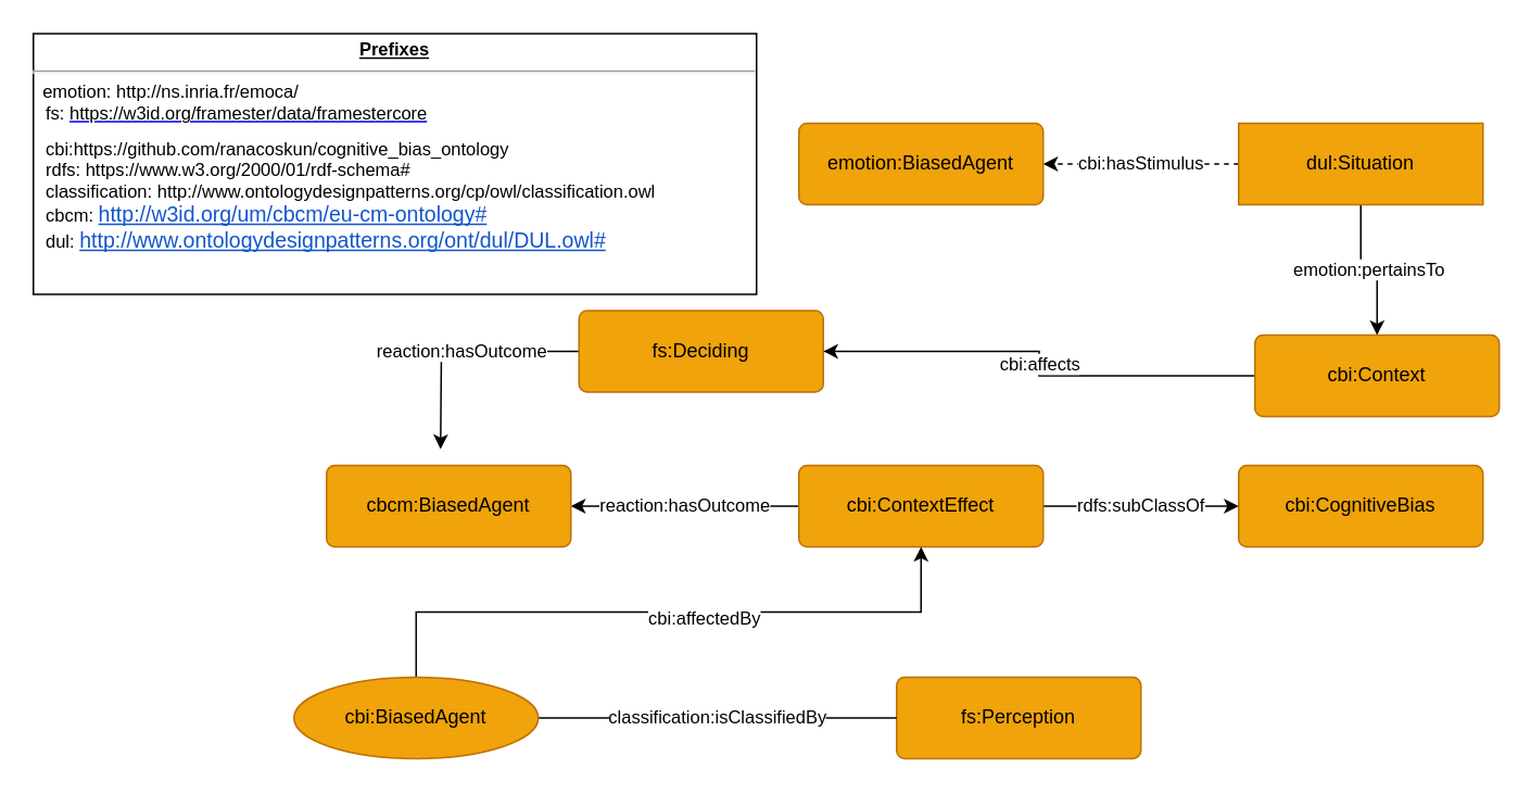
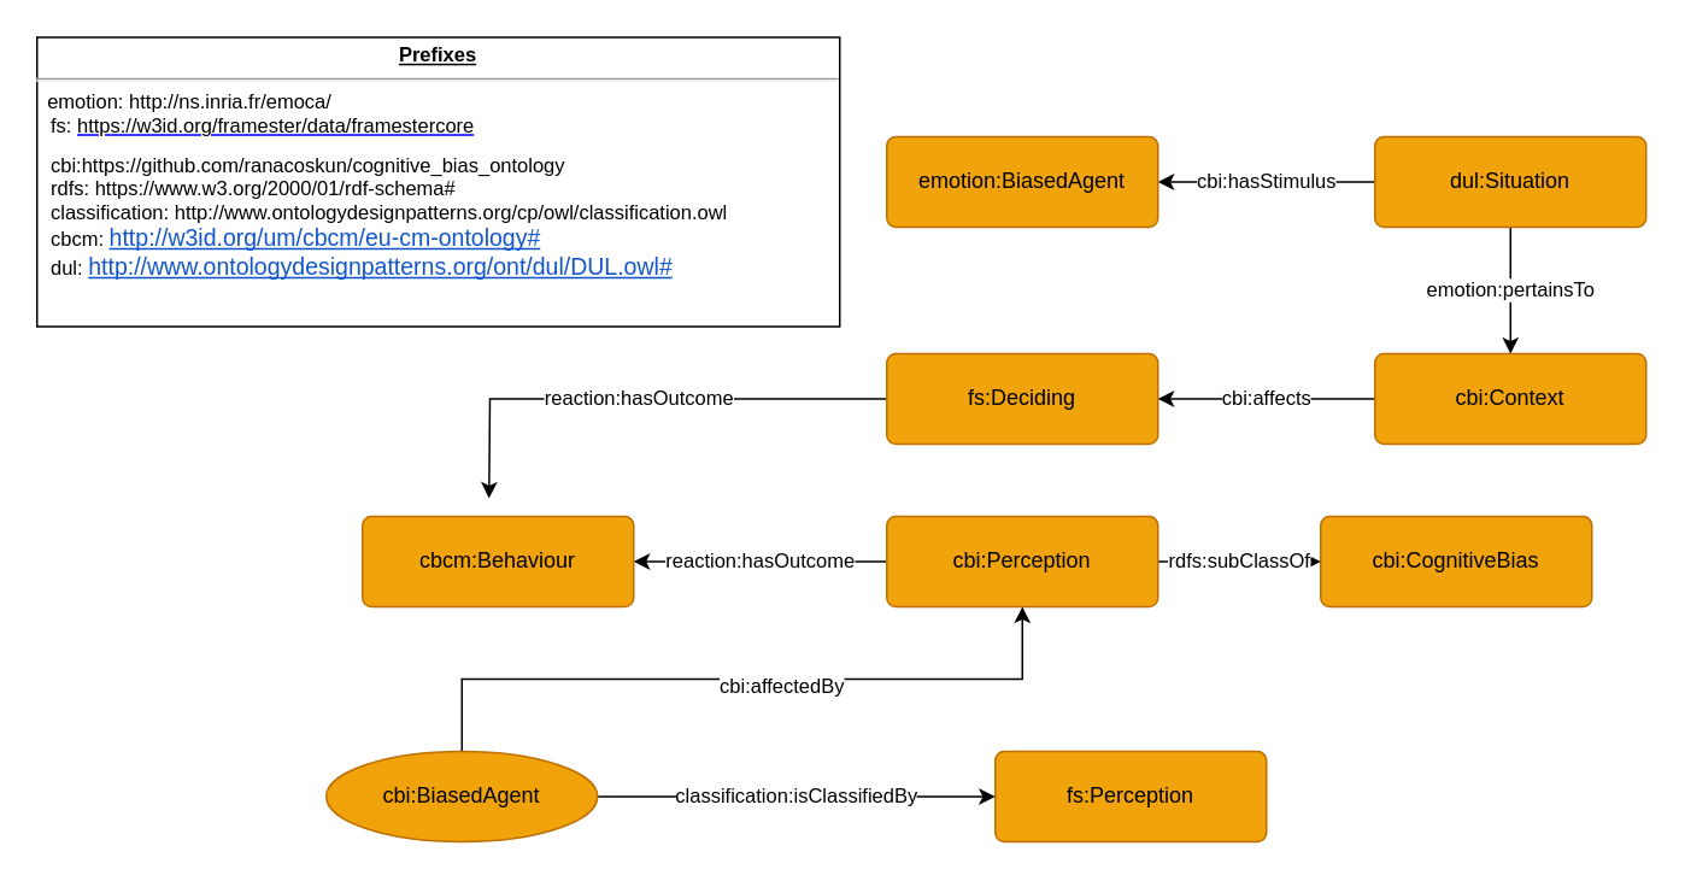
- <mxCell id="11" value="cbi:hasStimulus" style="edgeStyle=orthogonalEdgeStyle;rounded=0;orthogonalLoop=1;jettySize=auto;html=1;exitX=0;exitY=0.5;exitDx=0;exitDy=0;entryX=1;entryY=0.5;entryDx=0;entryDy=0;dashed=1;" parent="1" source="12" target="14" edge="1"><mxGeometry relative="1" as="geometry" /></mxCell>
+ <mxCell id="11" value="cbi:hasStimulus" style="edgeStyle=orthogonalEdgeStyle;rounded=0;orthogonalLoop=1;jettySize=auto;html=1;exitX=0;exitY=0.5;exitDx=0;exitDy=0;entryX=1;entryY=0.5;entryDx=0;entryDy=0;" parent="1" source="12" target="14" edge="1"><mxGeometry relative="1" as="geometry" /></mxCell>
- <mxCell id="12" value="dul:Situation" style="arcSize=10;whiteSpace=wrap;html=1;align=center;fillColor=#f0a30a;strokeColor=#BD7000;fontColor=#000000;rounded=0;" parent="1" vertex="1"><mxGeometry x="760" y="75" width="150" height="50" as="geometry" /></mxCell>
+ <mxCell id="12" value="dul:Situation" style="rounded=1;arcSize=10;whiteSpace=wrap;html=1;align=center;fillColor=#f0a30a;strokeColor=#BD7000;fontColor=#000000;" parent="1" vertex="1"><mxGeometry x="760" y="75" width="150" height="50" as="geometry" /></mxCell>
- <mxCell id="7" value="fs:Deciding" style="rounded=1;arcSize=10;whiteSpace=wrap;html=1;align=center;fillColor=#f0a30a;strokeColor=#BD7000;fontColor=#000000;" parent="1" vertex="1"><mxGeometry x="355" y="190" width="150" height="50" as="geometry" /></mxCell>
+ <mxCell id="7" value="fs:Deciding" style="rounded=1;arcSize=10;whiteSpace=wrap;html=1;align=center;fillColor=#f0a30a;strokeColor=#BD7000;fontColor=#000000;" parent="1" vertex="1"><mxGeometry x="490" y="195" width="150" height="50" as="geometry" /></mxCell>
- <mxCell id="9" value="cbi:Context" style="rounded=1;arcSize=10;whiteSpace=wrap;html=1;align=center;fillColor=#f0a30a;strokeColor=#BD7000;fontColor=#000000;" parent="1" vertex="1"><mxGeometry x="770" y="205" width="150" height="50" as="geometry" /></mxCell>
+ <mxCell id="9" value="cbi:Context" style="rounded=1;arcSize=10;whiteSpace=wrap;html=1;align=center;fillColor=#f0a30a;strokeColor=#BD7000;fontColor=#000000;" parent="1" vertex="1"><mxGeometry x="760" y="195" width="150" height="50" as="geometry" /></mxCell>
- <mxCell id="13" value="cbcm:BiasedAgent" style="rounded=1;arcSize=10;whiteSpace=wrap;html=1;align=center;fillColor=#f0a30a;strokeColor=#BD7000;fontColor=#000000;" parent="1" vertex="1"><mxGeometry x="200" y="285" width="150" height="50" as="geometry" /></mxCell>
+ <mxCell id="13" value="cbcm:Behaviour" style="rounded=1;arcSize=10;whiteSpace=wrap;html=1;align=center;fillColor=#f0a30a;strokeColor=#BD7000;fontColor=#000000;" parent="1" vertex="1"><mxGeometry x="200" y="285" width="150" height="50" as="geometry" /></mxCell>
- <mxCell id="5" value="cbi:ContextEffect" style="rounded=1;arcSize=10;whiteSpace=wrap;html=1;align=center;fillColor=#f0a30a;strokeColor=#BD7000;fontColor=#000000;" parent="1" vertex="1"><mxGeometry x="490" y="285" width="150" height="50" as="geometry" /></mxCell>
+ <mxCell id="5" value="cbi:Perception" style="rounded=1;arcSize=10;whiteSpace=wrap;html=1;align=center;fillColor=#f0a30a;strokeColor=#BD7000;fontColor=#000000;" parent="1" vertex="1"><mxGeometry x="490" y="285" width="150" height="50" as="geometry" /></mxCell>
- <mxCell id="2" value="cbi:CognitiveBias" style="rounded=1;arcSize=10;whiteSpace=wrap;html=1;align=center;fillColor=#f0a30a;strokeColor=#BD7000;fontColor=#000000;" parent="1" vertex="1"><mxGeometry x="760" y="285" width="150" height="50" as="geometry" /></mxCell>
+ <mxCell id="2" value="cbi:CognitiveBias" style="rounded=1;arcSize=10;whiteSpace=wrap;html=1;align=center;fillColor=#f0a30a;strokeColor=#BD7000;fontColor=#000000;" parent="1" vertex="1"><mxGeometry x="730" y="285" width="150" height="50" as="geometry" /></mxCell>
- <mxCell id="17" value="classification:isClassifiedBy" style="edgeStyle=orthogonalEdgeStyle;rounded=0;orthogonalLoop=1;jettySize=auto;html=1;exitX=1;exitY=0.5;exitDx=0;exitDy=0;entryX=0;entryY=0.5;entryDx=0;entryDy=0;endArrow=none;" parent="1" source="20" target="16" edge="1"><mxGeometry relative="1" as="geometry" /></mxCell>
+ <mxCell id="17" value="classification:isClassifiedBy" style="edgeStyle=orthogonalEdgeStyle;rounded=0;orthogonalLoop=1;jettySize=auto;html=1;exitX=1;exitY=0.5;exitDx=0;exitDy=0;entryX=0;entryY=0.5;entryDx=0;entryDy=0;" parent="1" source="20" target="16" edge="1"><mxGeometry relative="1" as="geometry" /></mxCell>
